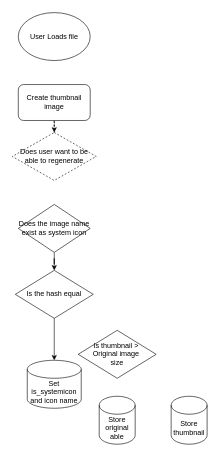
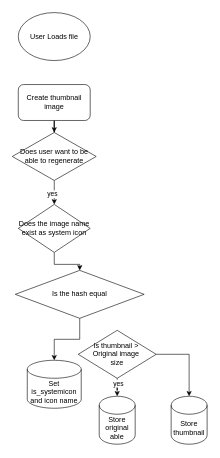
- <mxCell id="3" value="" style="edgeStyle=orthogonalEdgeStyle;rounded=0;orthogonalLoop=1;jettySize=auto;html=1;dashed=1;" edge="1" parent="1" source="4" target="10"><mxGeometry relative="1" as="geometry" /></mxCell>
+ <mxCell id="3" value="" style="edgeStyle=orthogonalEdgeStyle;rounded=0;orthogonalLoop=1;jettySize=auto;html=1;" edge="1" parent="1" source="4" target="10"><mxGeometry relative="1" as="geometry" /></mxCell>
- <mxCell id="10" value="Does user want to be able to regenerate" style="rhombus;whiteSpace=wrap;html=1;dashed=1;" vertex="1" parent="1"><mxGeometry x="20" y="220" width="140" height="80" as="geometry" /></mxCell>
+ <mxCell id="10" value="Does user want to be able to regenerate" style="rhombus;whiteSpace=wrap;html=1;" vertex="1" parent="1"><mxGeometry x="20" y="220" width="140" height="80" as="geometry" /></mxCell>
+ <mxCell id="8" value="" style="edgeStyle=orthogonalEdgeStyle;rounded=0;orthogonalLoop=1;jettySize=auto;html=1;" edge="1" parent="1" source="10" target="15"><mxGeometry relative="1" as="geometry" /></mxCell>
+ <mxCell id="9" value="yes" style="edgeLabel;html=1;align=center;verticalAlign=middle;resizable=0;points=[];" vertex="1" connectable="0" parent="8"><mxGeometry x="0.119" y="-4" relative="1" as="geometry"><mxPoint as="offset" /></mxGeometry></mxCell>
- <mxCell id="17" value="Is the hash equal" style="rhombus;whiteSpace=wrap;html=1;" vertex="1" parent="1"><mxGeometry x="25" y="450" width="130" height="80" as="geometry" /></mxCell>
+ <mxCell id="17" value="Is the hash equal" style="rhombus;whiteSpace=wrap;html=1;" vertex="1" parent="1"><mxGeometry x="25" y="450" width="215" height="80" as="geometry" /></mxCell>
+ <mxCell id="13" style="edgeStyle=orthogonalEdgeStyle;rounded=0;orthogonalLoop=1;jettySize=auto;html=1;exitX=1;exitY=0.5;exitDx=0;exitDy=0;entryX=0.5;entryY=0;entryDx=0;entryDy=0;entryPerimeter=0;" edge="1" parent="1" source="7" target="12"><mxGeometry relative="1" as="geometry" /></mxCell>
+ <mxCell id="5" value="" style="edgeStyle=orthogonalEdgeStyle;rounded=0;orthogonalLoop=1;jettySize=auto;html=1;" edge="1" parent="1" source="7" target="11"><mxGeometry relative="1" as="geometry" /></mxCell>
+ <mxCell id="6" value="yes" style="edgeLabel;html=1;align=center;verticalAlign=middle;resizable=0;points=[];" vertex="1" connectable="0" parent="5"><mxGeometry x="-0.676" y="1" relative="1" as="geometry"><mxPoint as="offset" /></mxGeometry></mxCell>
